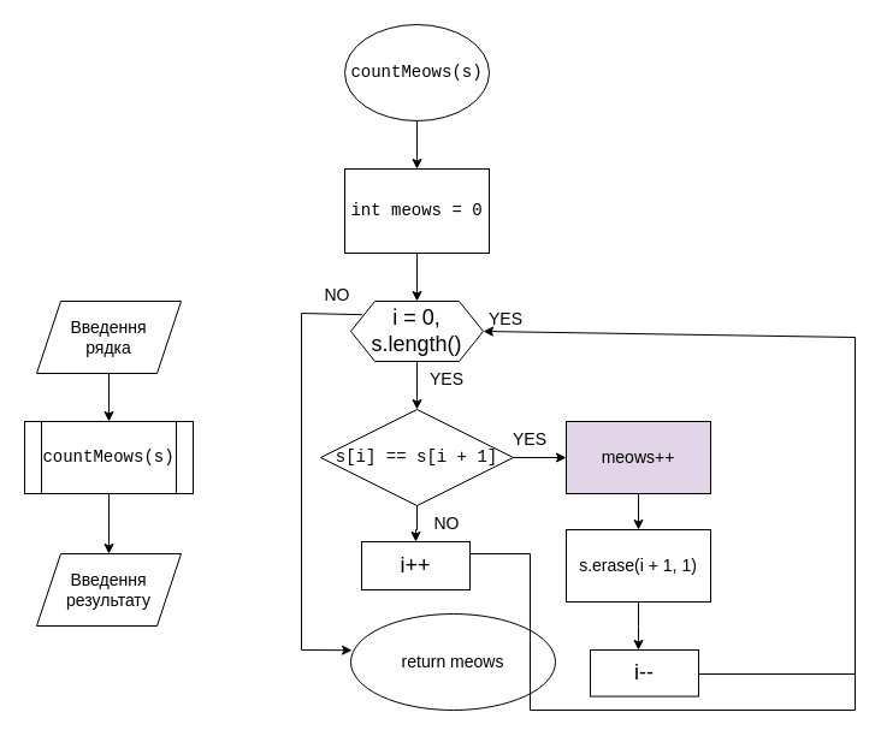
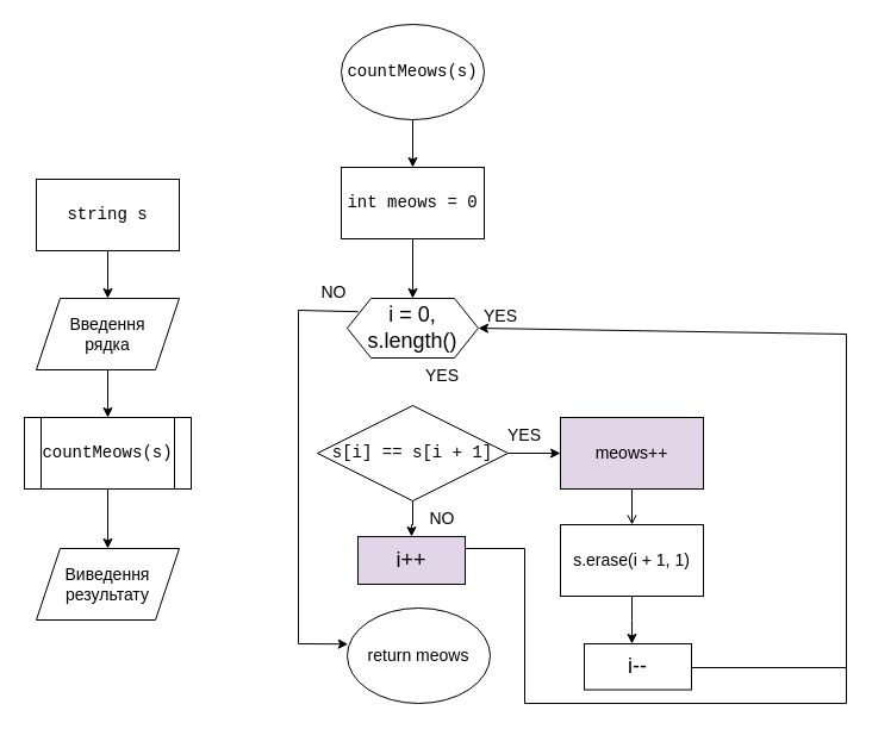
- <mxCell id="12" value="&lt;div style=&quot;font-family: Consolas, &amp;quot;Courier New&amp;quot;, monospace; font-size: 14px; line-height: 19px; white-space: pre;&quot;&gt;int meows = 0&lt;/div&gt;" style="rounded=0;whiteSpace=wrap;html=1;" vertex="1" parent="1"><mxGeometry x="286" y="140" width="120" height="70" as="geometry" /></mxCell>
+ <mxCell id="12" value="&lt;div style=&quot;font-family: Consolas, &amp;quot;Courier New&amp;quot;, monospace; font-size: 14px; line-height: 19px; white-space: pre;&quot;&gt;int meows = 0&lt;/div&gt;" style="rounded=0;whiteSpace=wrap;html=1;" vertex="1" parent="1"><mxGeometry x="286" y="140" width="120" height="60" as="geometry" /></mxCell>
+ <mxCell id="3" value="&lt;div style=&quot;font-family: Consolas, &amp;quot;Courier New&amp;quot;, monospace; font-size: 14px; line-height: 19px; white-space: pre;&quot;&gt;string s&lt;/div&gt;" style="rounded=0;whiteSpace=wrap;html=1;" vertex="1" parent="1"><mxGeometry x="30" y="150" width="120" height="60" as="geometry" /></mxCell>
+ <mxCell id="2" value="" style="edgeStyle=orthogonalEdgeStyle;rounded=0;orthogonalLoop=1;jettySize=auto;html=1;" edge="1" parent="1" source="3" target="5"><mxGeometry relative="1" as="geometry" /></mxCell>
- <mxCell id="13" value="" style="edgeStyle=orthogonalEdgeStyle;rounded=0;orthogonalLoop=1;jettySize=auto;html=1;" edge="1" parent="1" source="14" target="17"><mxGeometry relative="1" as="geometry" /></mxCell>
- <mxCell id="18" value="" style="edgeStyle=orthogonalEdgeStyle;rounded=0;orthogonalLoop=1;jettySize=auto;html=1;" edge="1" parent="1" source="19" target="21"><mxGeometry relative="1" as="geometry" /></mxCell>
+ <mxCell id="18" value="" style="edgeStyle=orthogonalEdgeStyle;rounded=0;orthogonalLoop=1;jettySize=auto;html=1;endArrow=open;" edge="1" parent="1" source="19" target="21"><mxGeometry relative="1" as="geometry" /></mxCell>
- <mxCell id="34" value="&lt;font style=&quot;font-size: 18px;&quot;&gt;i++&lt;/font&gt;" style="rounded=0;whiteSpace=wrap;html=1;" vertex="1" parent="1"><mxGeometry x="300" y="450" width="90" height="40" as="geometry" /></mxCell>
+ <mxCell id="34" value="&lt;font style=&quot;font-size: 18px;&quot;&gt;i++&lt;/font&gt;" style="rounded=0;whiteSpace=wrap;html=1;fillColor=#e1d5e7;" vertex="1" parent="1"><mxGeometry x="300" y="450" width="90" height="40" as="geometry" /></mxCell>
- <mxCell id="8" value="&lt;font style=&quot;font-size: 14px;&quot;&gt;Введення результату&lt;/font&gt;" style="shape=parallelogram;perimeter=parallelogramPerimeter;whiteSpace=wrap;html=1;fixedSize=1;" vertex="1" parent="1"><mxGeometry x="30" y="460" width="120" height="60" as="geometry" /></mxCell>
+ <mxCell id="8" value="&lt;font style=&quot;font-size: 14px;&quot;&gt;Виведення результату&lt;/font&gt;" style="shape=parallelogram;perimeter=parallelogramPerimeter;whiteSpace=wrap;html=1;fixedSize=1;" vertex="1" parent="1"><mxGeometry x="30" y="460" width="120" height="60" as="geometry" /></mxCell>
- <mxCell id="29" value="&lt;font style=&quot;font-size: 14px;&quot;&gt;return meows&lt;/font&gt;" style="ellipse;whiteSpace=wrap;html=1;" vertex="1" parent="1"><mxGeometry x="291" y="510" width="170" height="80" as="geometry" /></mxCell>
+ <mxCell id="29" value="&lt;font style=&quot;font-size: 14px;&quot;&gt;return meows&lt;/font&gt;" style="ellipse;whiteSpace=wrap;html=1;" vertex="1" parent="1"><mxGeometry x="291" y="510" width="120" height="80" as="geometry" /></mxCell>
